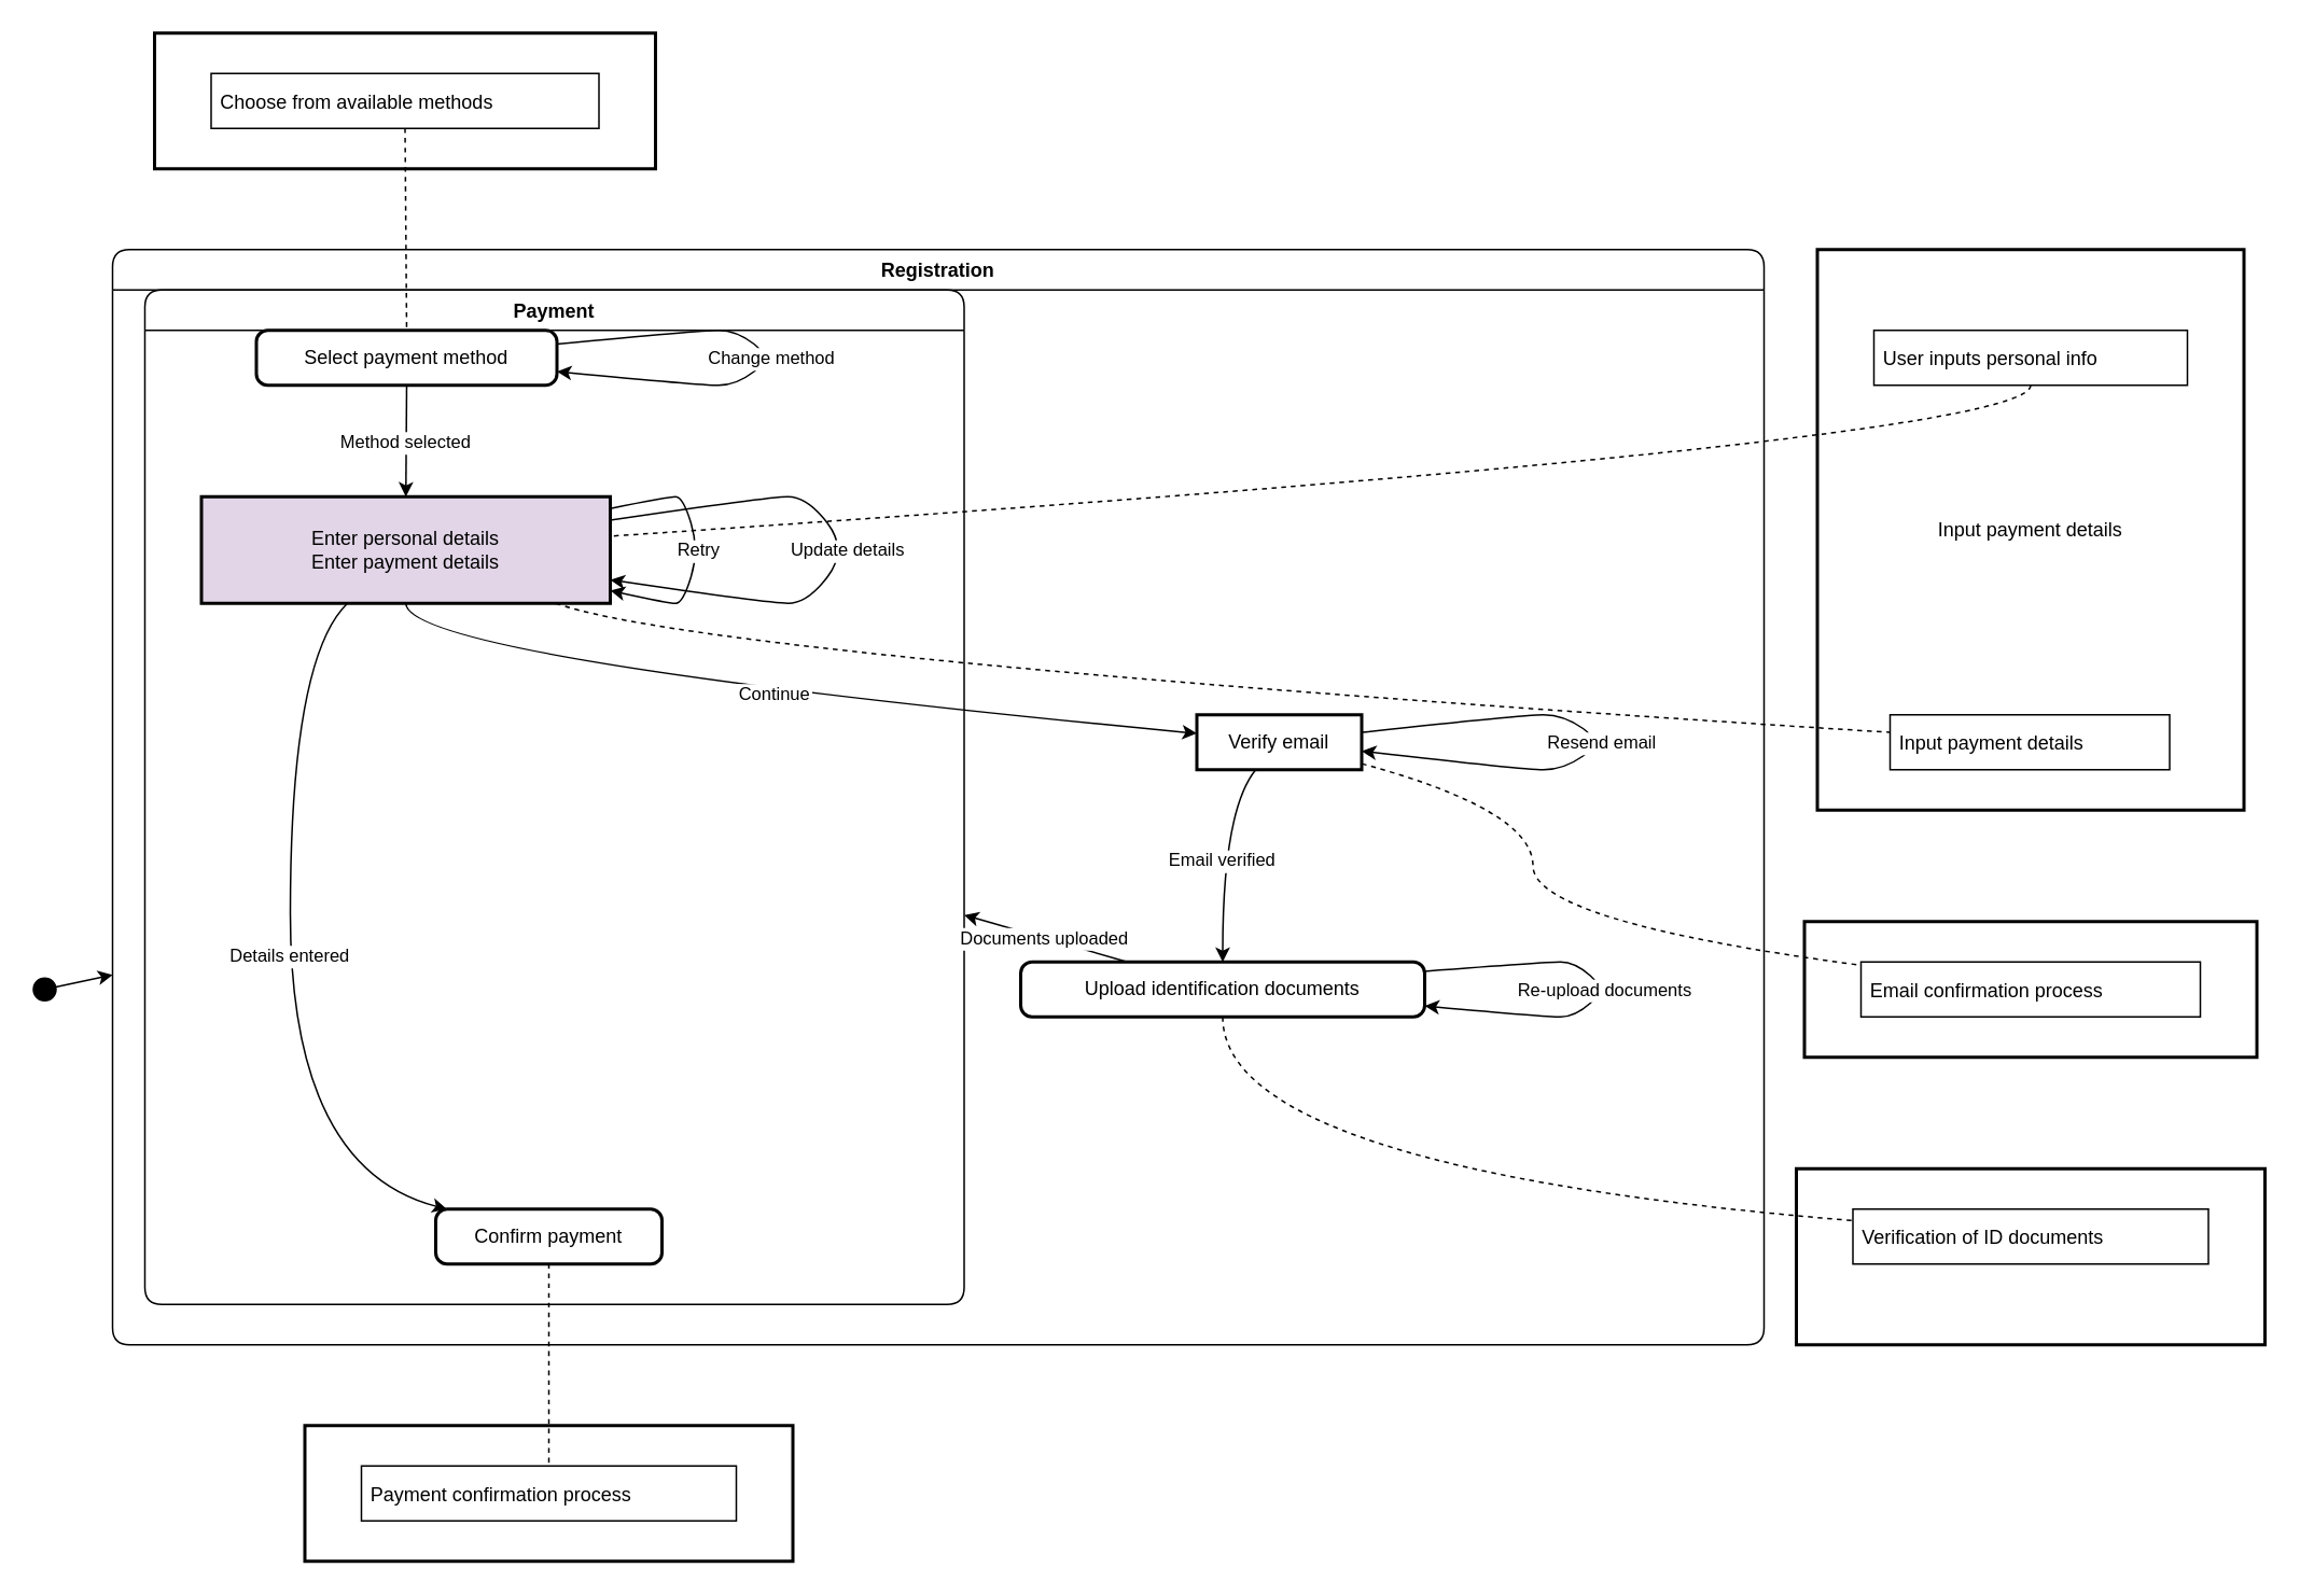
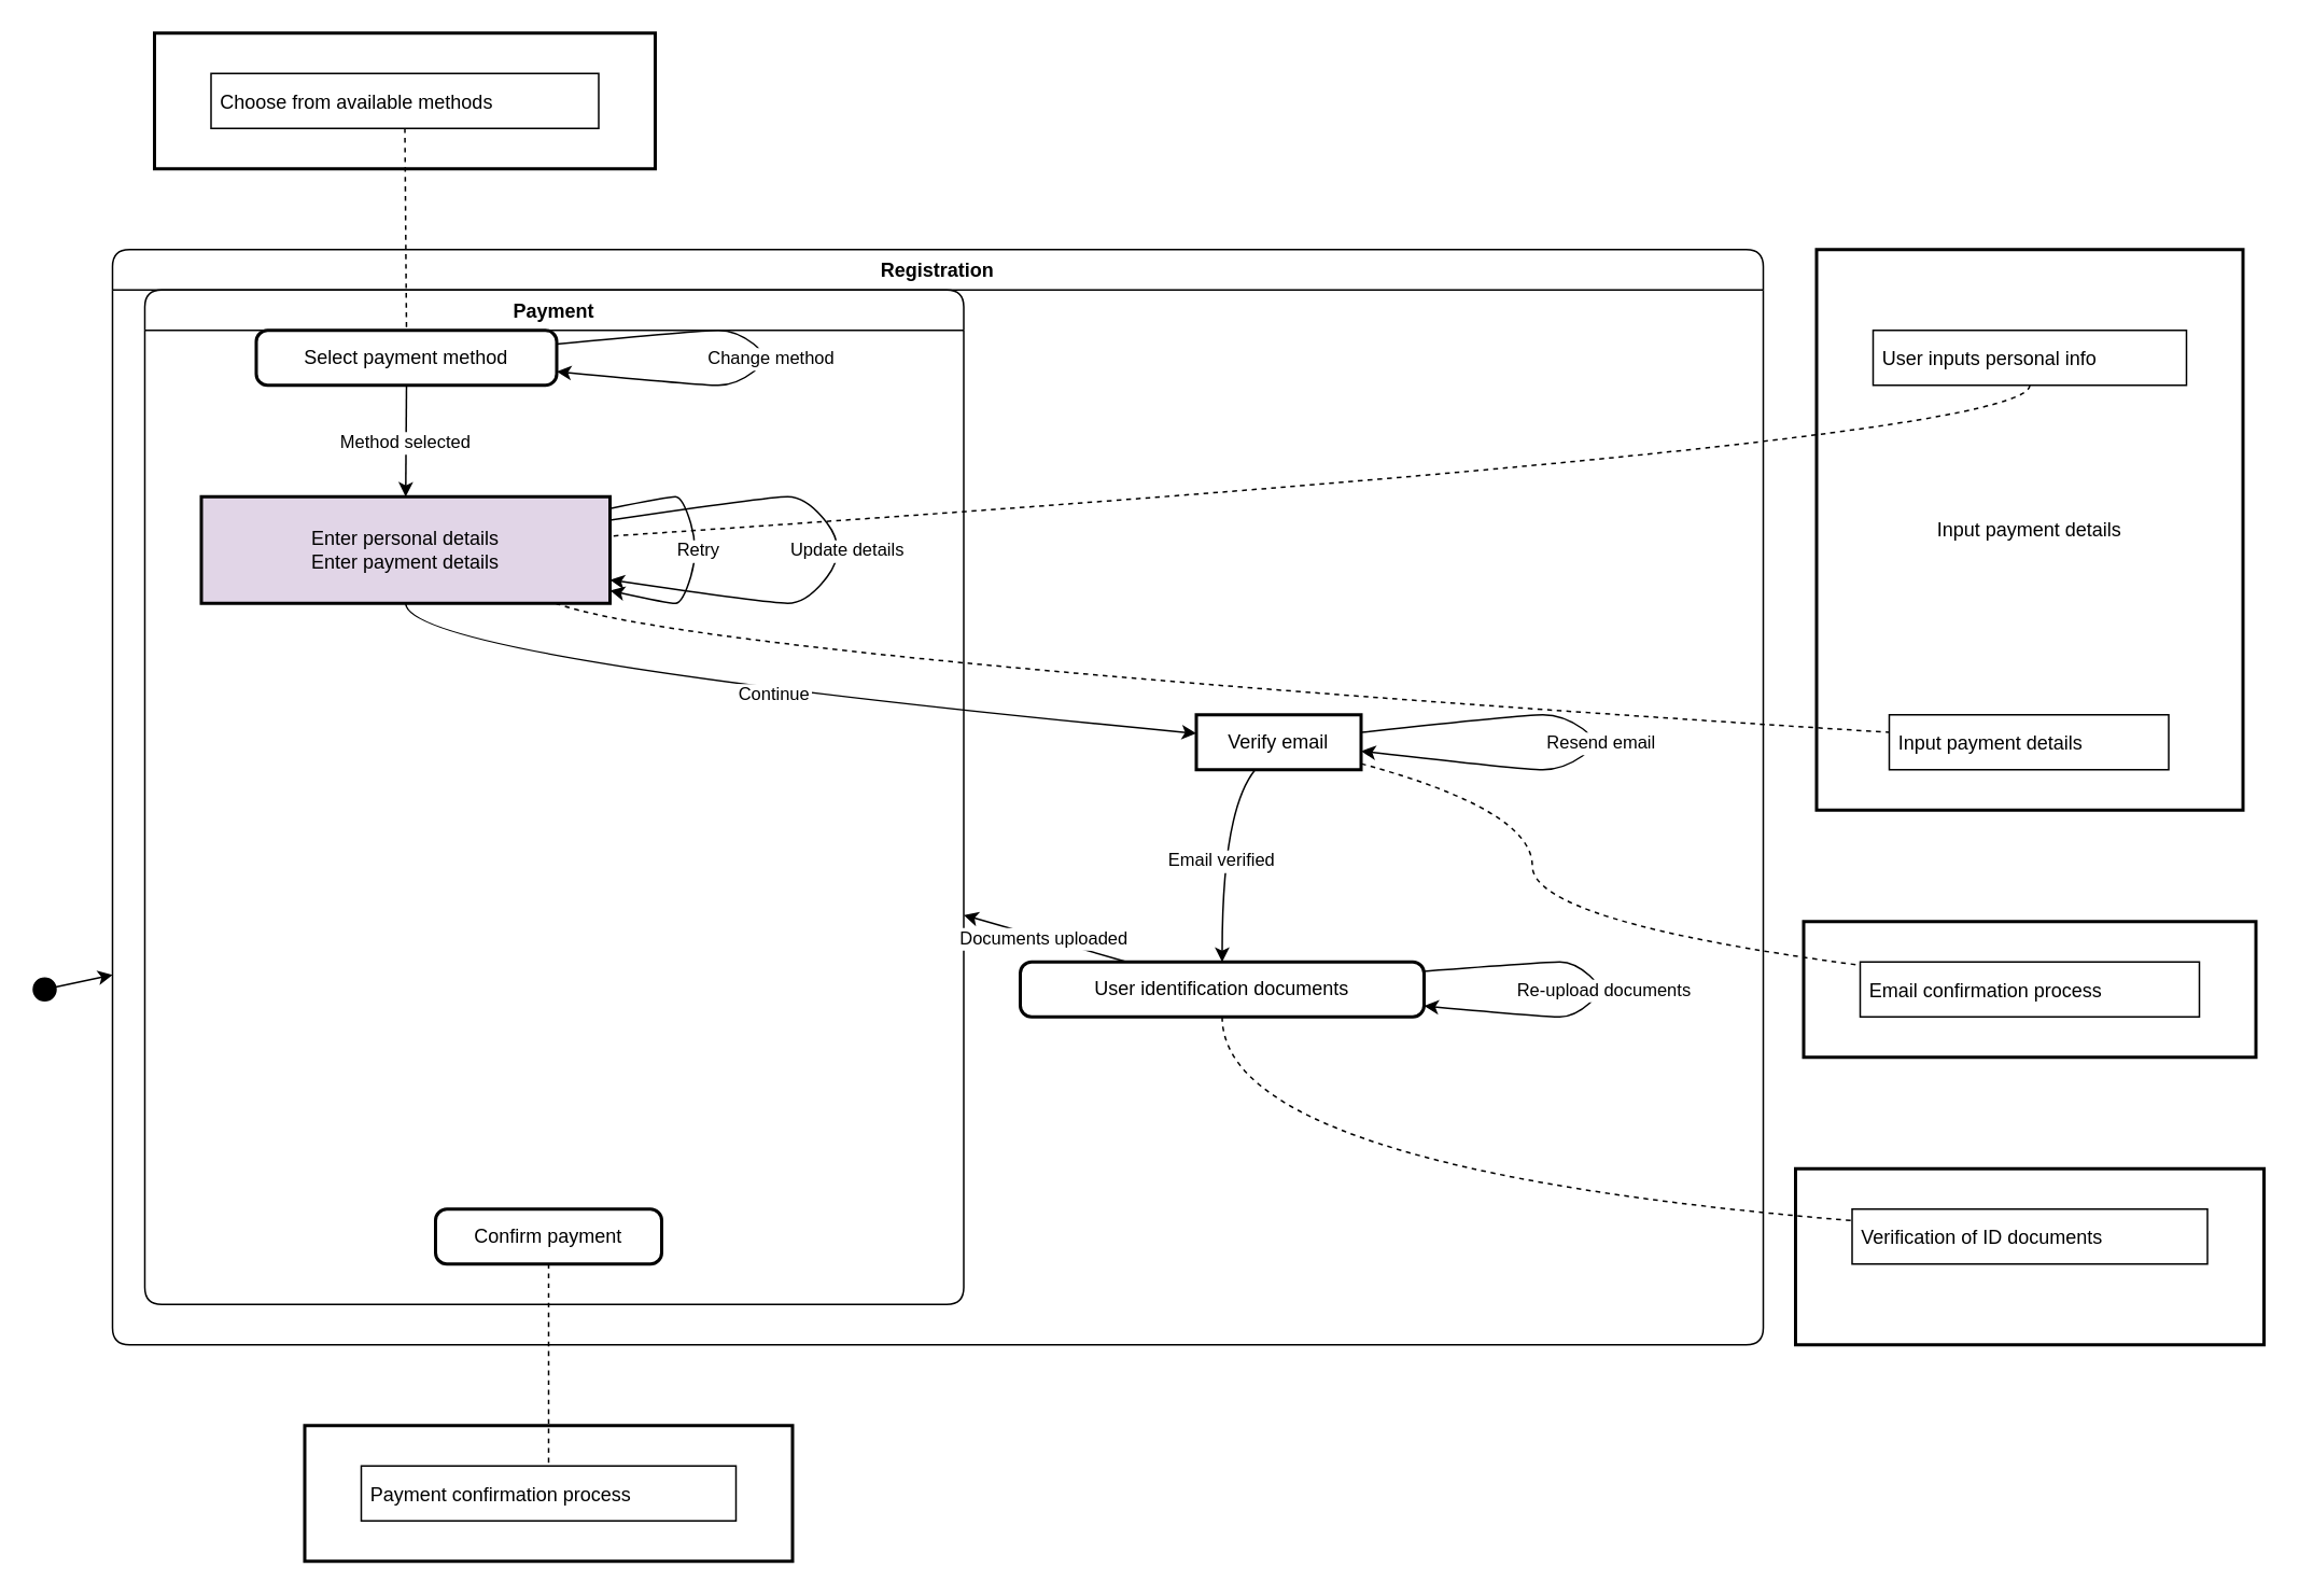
- <mxCell id="30" value="Details entered" style="curved=1;startArrow=none;;exitX=0.36;exitY=0.99;entryX=0.04;entryY=-0.01;" edge="1" parent="1" source="4" target="15"><mxGeometry relative="1" as="geometry"><Array as="points"><mxPoint x="179" y="407" /><mxPoint x="179" y="723" /></Array></mxGeometry></mxCell>
- <mxCell id="6" value="Upload identification documents" style="rounded=1;absoluteArcSize=1;arcSize=14;whiteSpace=wrap;strokeWidth=2;" vertex="1" parent="1"><mxGeometry x="631" y="595" width="250" height="34" as="geometry" /></mxCell>
+ <mxCell id="6" value="User identification documents" style="rounded=1;absoluteArcSize=1;arcSize=14;whiteSpace=wrap;strokeWidth=2;" vertex="1" parent="1"><mxGeometry x="631" y="595" width="250" height="34" as="geometry" /></mxCell>
